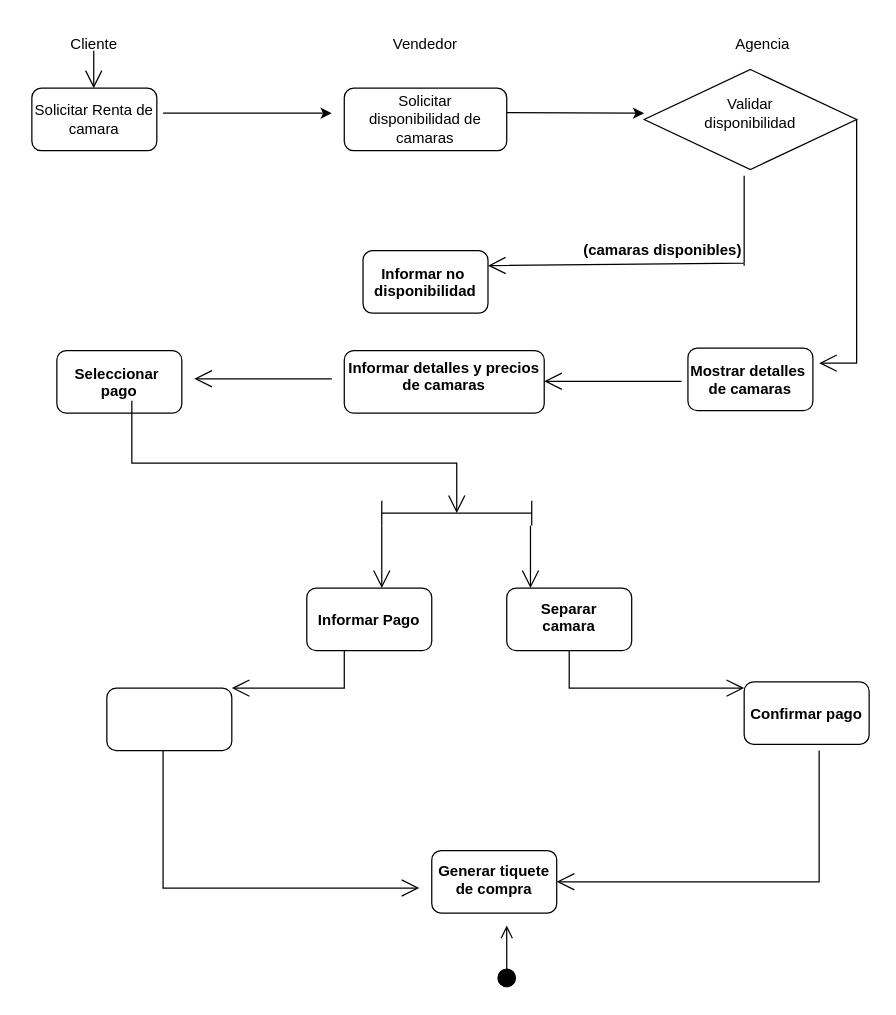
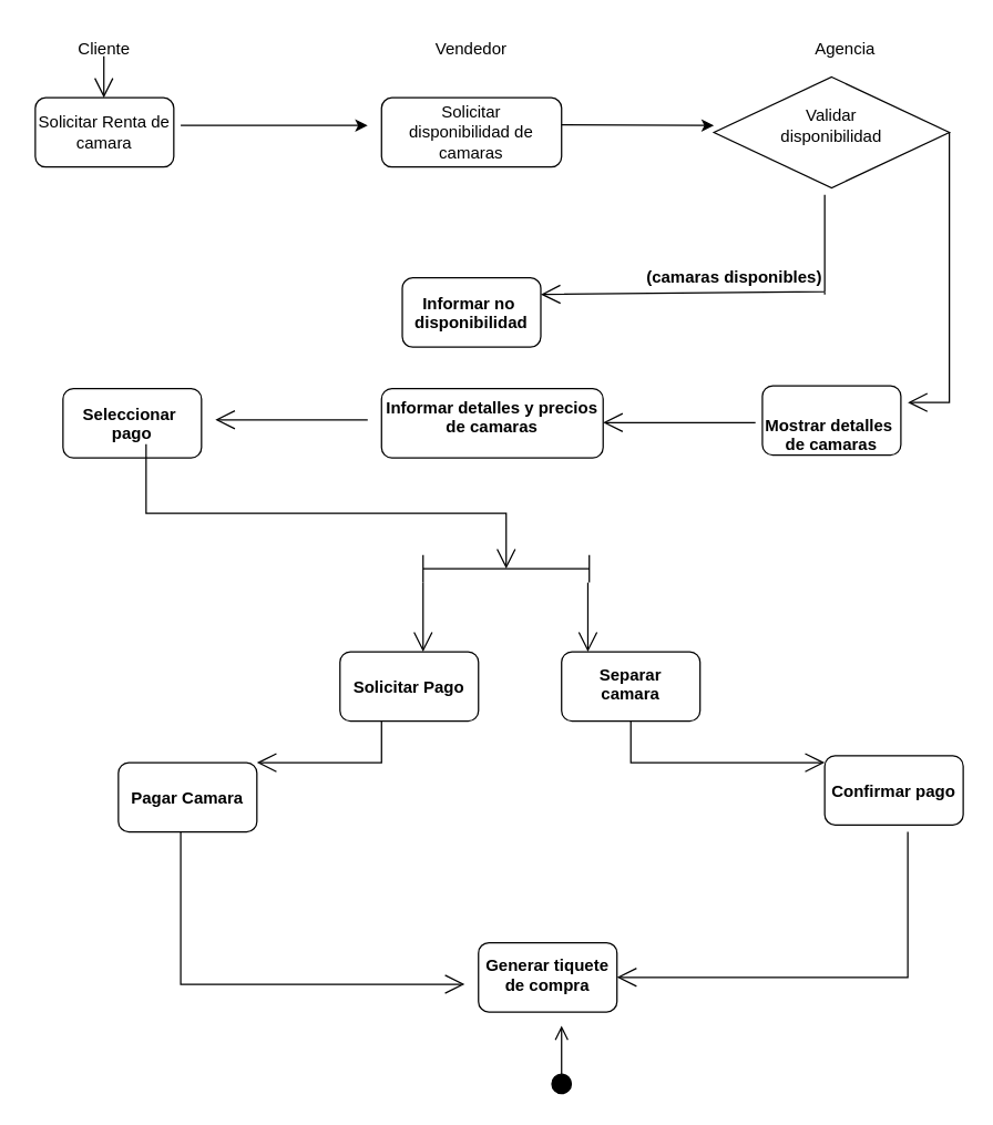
- <mxCell id="21" value="Mostrar detalles &#10;de camaras" style="text;align=center;fontStyle=1;verticalAlign=middle;spacingLeft=3;spacingRight=3;strokeColor=none;rotatable=0;points=[[0,0.5],[1,0.5]];portConstraint=eastwest;" vertex="1" parent="1"><mxGeometry x="560" y="290" width="80" height="26" as="geometry" /></mxCell>
+ <mxCell id="21" value="Mostrar detalles &#10;de camaras" style="text;align=center;fontStyle=1;verticalAlign=middle;spacingLeft=3;spacingRight=3;strokeColor=none;rotatable=0;points=[[0,0.5],[1,0.5]];portConstraint=eastwest;" vertex="1" parent="1"><mxGeometry x="560" y="300" width="80" height="26" as="geometry" /></mxCell>
- <mxCell id="29" value="Informar Pago" style="text;align=center;fontStyle=1;verticalAlign=middle;spacingLeft=3;spacingRight=3;strokeColor=none;rotatable=0;points=[[0,0.5],[1,0.5]];portConstraint=eastwest;" vertex="1" parent="1"><mxGeometry x="255" y="482" width="80" height="26" as="geometry" /></mxCell>
+ <mxCell id="29" value="Solicitar Pago" style="text;align=center;fontStyle=1;verticalAlign=middle;spacingLeft=3;spacingRight=3;strokeColor=none;rotatable=0;points=[[0,0.5],[1,0.5]];portConstraint=eastwest;" vertex="1" parent="1"><mxGeometry x="255" y="482" width="80" height="26" as="geometry" /></mxCell>
+ <mxCell id="32" value="Pagar Camara" style="text;align=center;fontStyle=1;verticalAlign=middle;spacingLeft=3;spacingRight=3;strokeColor=none;rotatable=0;points=[[0,0.5],[1,0.5]];portConstraint=eastwest;" vertex="1" parent="1"><mxGeometry x="95" y="562" width="80" height="26" as="geometry" /></mxCell>
